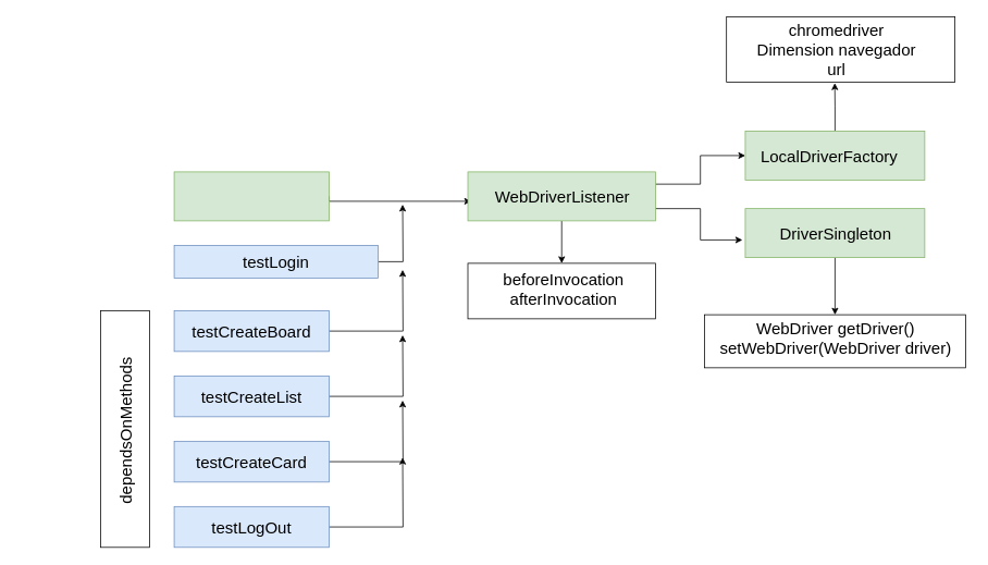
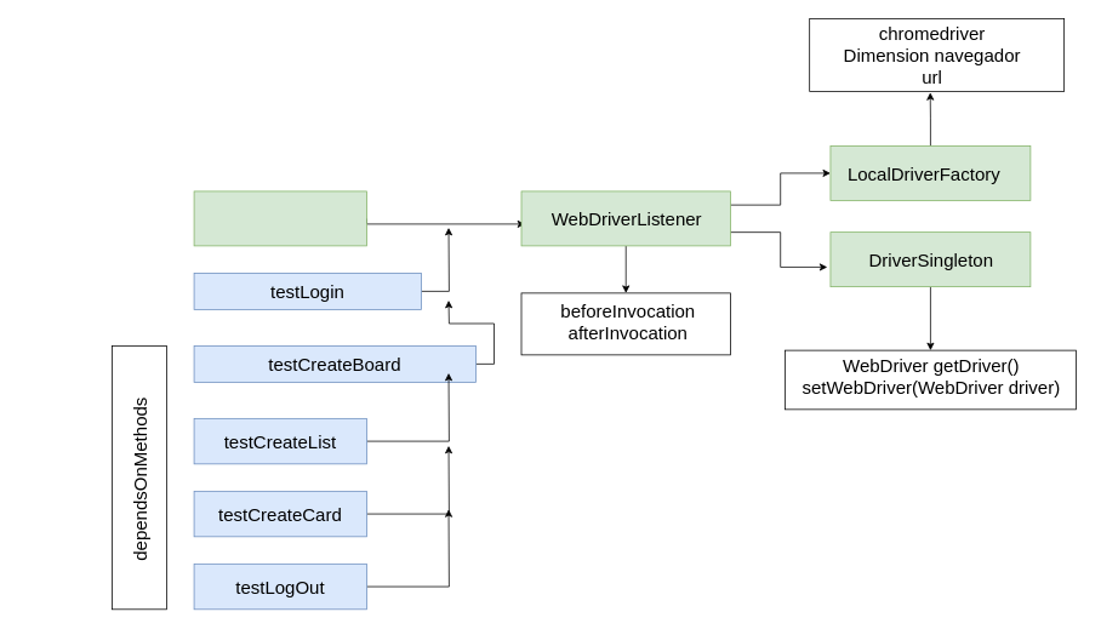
- <mxCell id="24" value="testCreateBoard" style="text;html=1;strokeColor=#6c8ebf;fillColor=#dae8fc;align=center;verticalAlign=middle;whiteSpace=wrap;rounded=0;fontSize=20;" parent="1" vertex="1"><mxGeometry x="213" y="380" width="190" height="50" as="geometry" /></mxCell>
+ <mxCell id="24" value="testCreateBoard" style="text;html=1;strokeColor=#6c8ebf;fillColor=#dae8fc;align=center;verticalAlign=middle;whiteSpace=wrap;rounded=0;fontSize=20;" parent="1" vertex="1"><mxGeometry x="213" y="380" width="310" height="40" as="geometry" /></mxCell>
